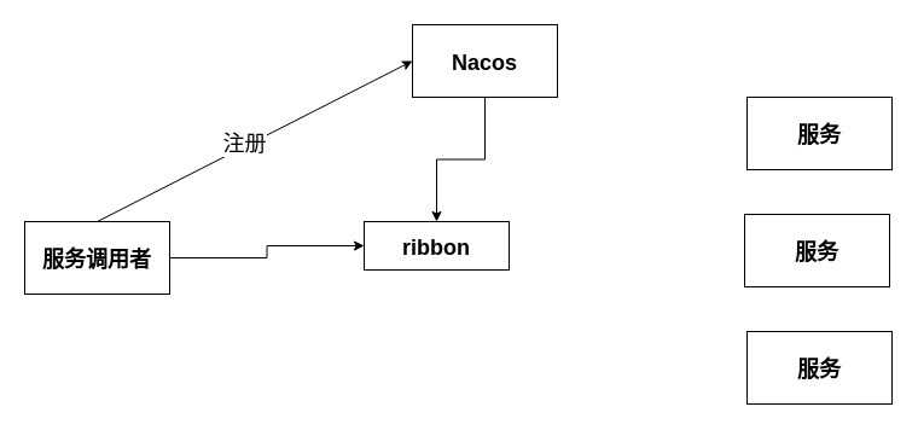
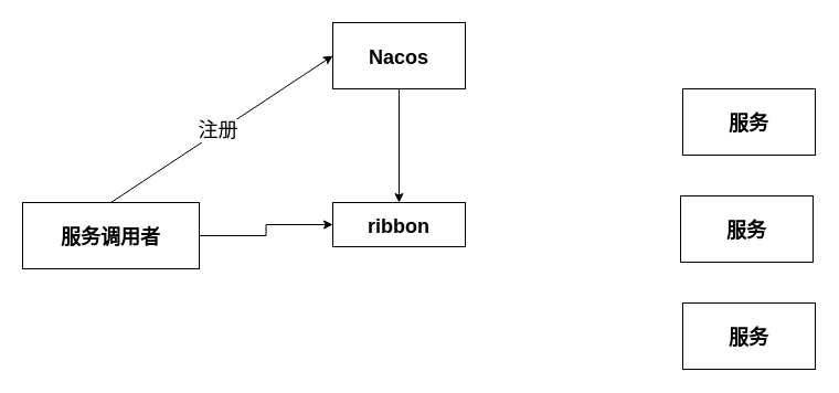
- <mxCell id="7" value="&lt;h1&gt;&lt;span style=&quot;font-size: 18px;&quot;&gt;Nacos&lt;/span&gt;&lt;/h1&gt;" style="rounded=0;whiteSpace=wrap;html=1;" vertex="1" parent="1"><mxGeometry x="341" y="20" width="120" height="60" as="geometry" /></mxCell>
+ <mxCell id="7" value="&lt;h1&gt;&lt;span style=&quot;font-size: 18px;&quot;&gt;Nacos&lt;/span&gt;&lt;/h1&gt;" style="rounded=0;whiteSpace=wrap;html=1;" vertex="1" parent="1"><mxGeometry x="301" y="20" width="120" height="60" as="geometry" /></mxCell>
- <mxCell id="5" value="&lt;h1&gt;&lt;span style=&quot;font-size: 18px;&quot;&gt;服务调用者&lt;/span&gt;&lt;/h1&gt;" style="rounded=0;whiteSpace=wrap;html=1;" vertex="1" parent="1"><mxGeometry x="20" y="183" width="120" height="60" as="geometry" /></mxCell>
+ <mxCell id="5" value="&lt;h1&gt;&lt;span style=&quot;font-size: 18px;&quot;&gt;服务调用者&lt;/span&gt;&lt;/h1&gt;" style="rounded=0;whiteSpace=wrap;html=1;" vertex="1" parent="1"><mxGeometry x="20" y="183" width="160" height="60" as="geometry" /></mxCell>
